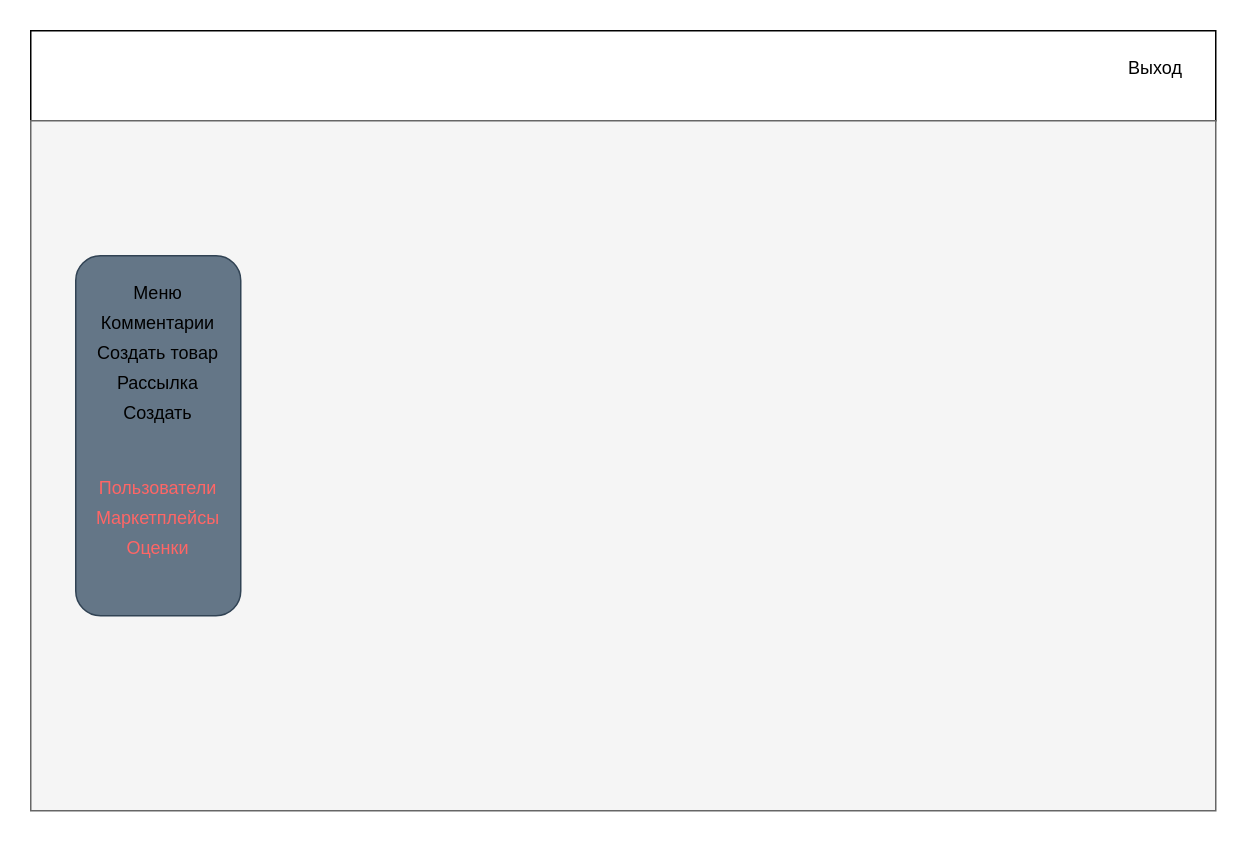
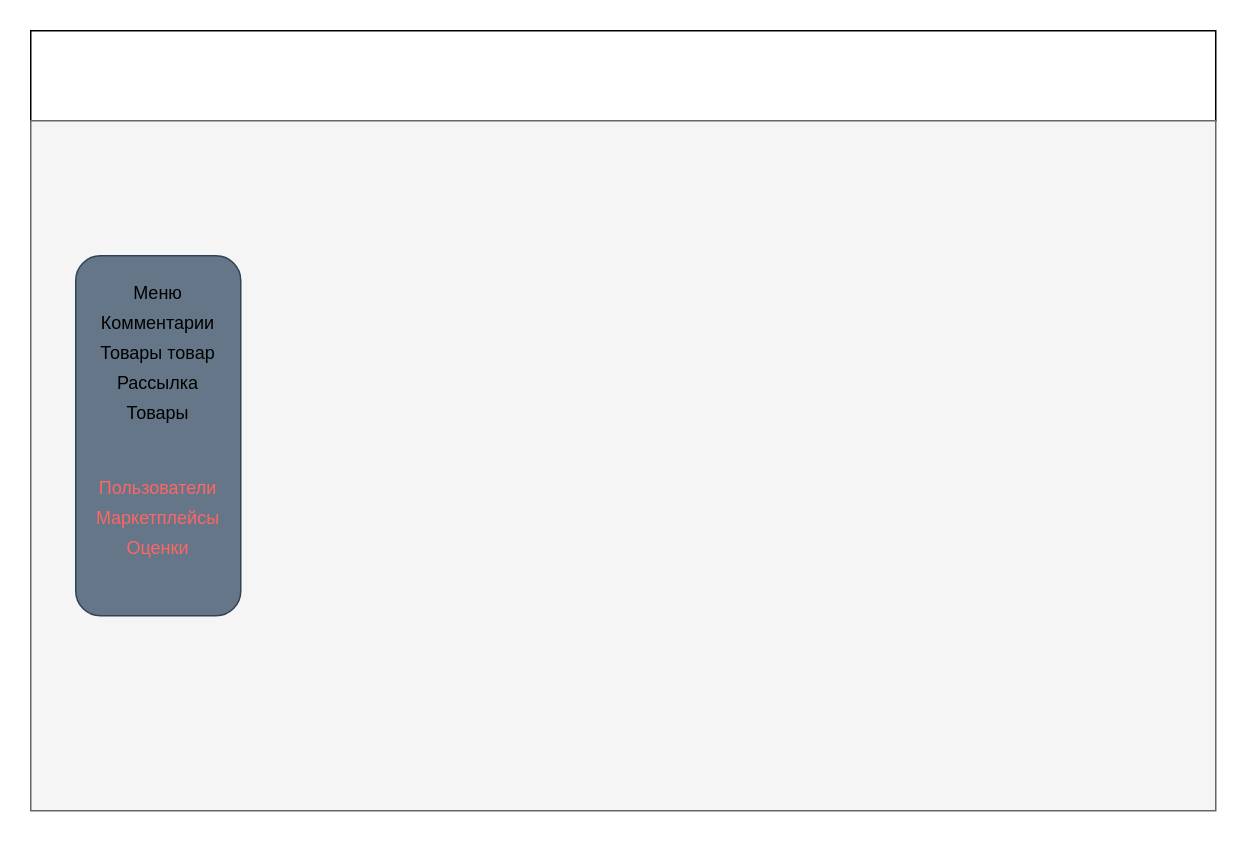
- <mxCell id="3" value="Выход" style="text;html=1;strokeColor=none;fillColor=none;align=center;verticalAlign=middle;whiteSpace=wrap;rounded=0;" vertex="1" parent="1"><mxGeometry x="740" y="30" width="60" height="30" as="geometry" /></mxCell>
- <mxCell id="8" value="Создать товар" style="text;html=1;strokeColor=none;fillColor=none;align=center;verticalAlign=middle;whiteSpace=wrap;rounded=0;" vertex="1" parent="1"><mxGeometry x="60" y="220" width="90" height="30" as="geometry" /></mxCell>
+ <mxCell id="8" value="Товары товар" style="text;html=1;strokeColor=none;fillColor=none;align=center;verticalAlign=middle;whiteSpace=wrap;rounded=0;" vertex="1" parent="1"><mxGeometry x="60" y="220" width="90" height="30" as="geometry" /></mxCell>
- <mxCell id="11" value="Создать" style="text;html=1;strokeColor=none;fillColor=none;align=center;verticalAlign=middle;whiteSpace=wrap;rounded=0;" vertex="1" parent="1"><mxGeometry x="75" y="260" width="60" height="30" as="geometry" /></mxCell>
+ <mxCell id="11" value="Товары" style="text;html=1;strokeColor=none;fillColor=none;align=center;verticalAlign=middle;whiteSpace=wrap;rounded=0;" vertex="1" parent="1"><mxGeometry x="75" y="260" width="60" height="30" as="geometry" /></mxCell>
